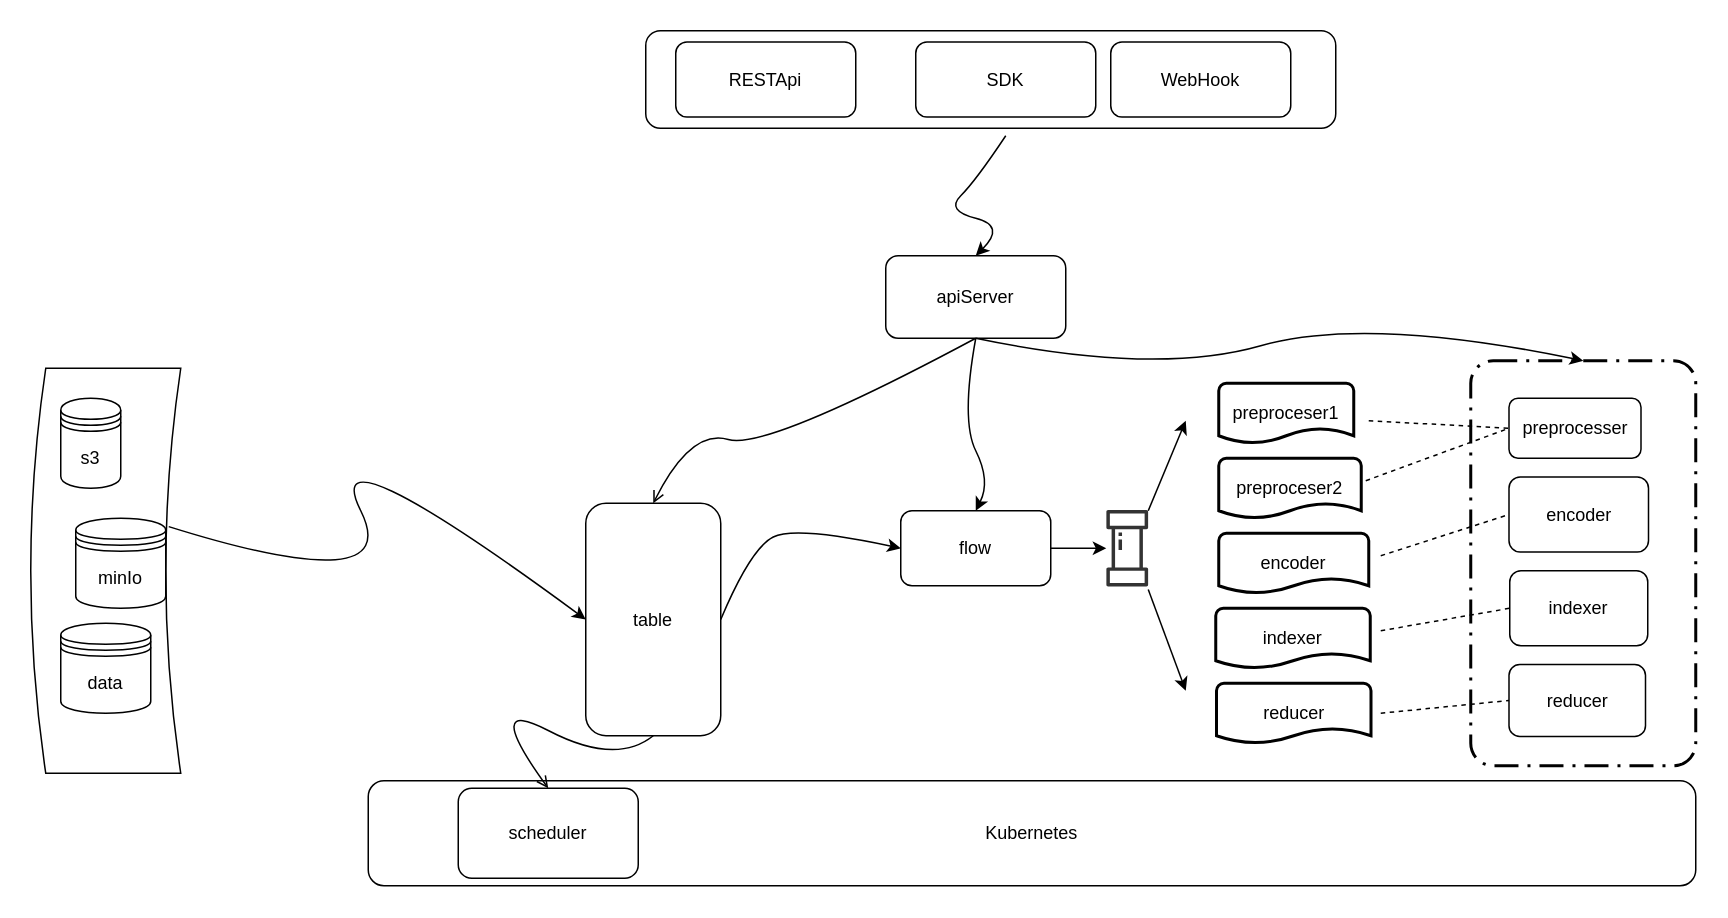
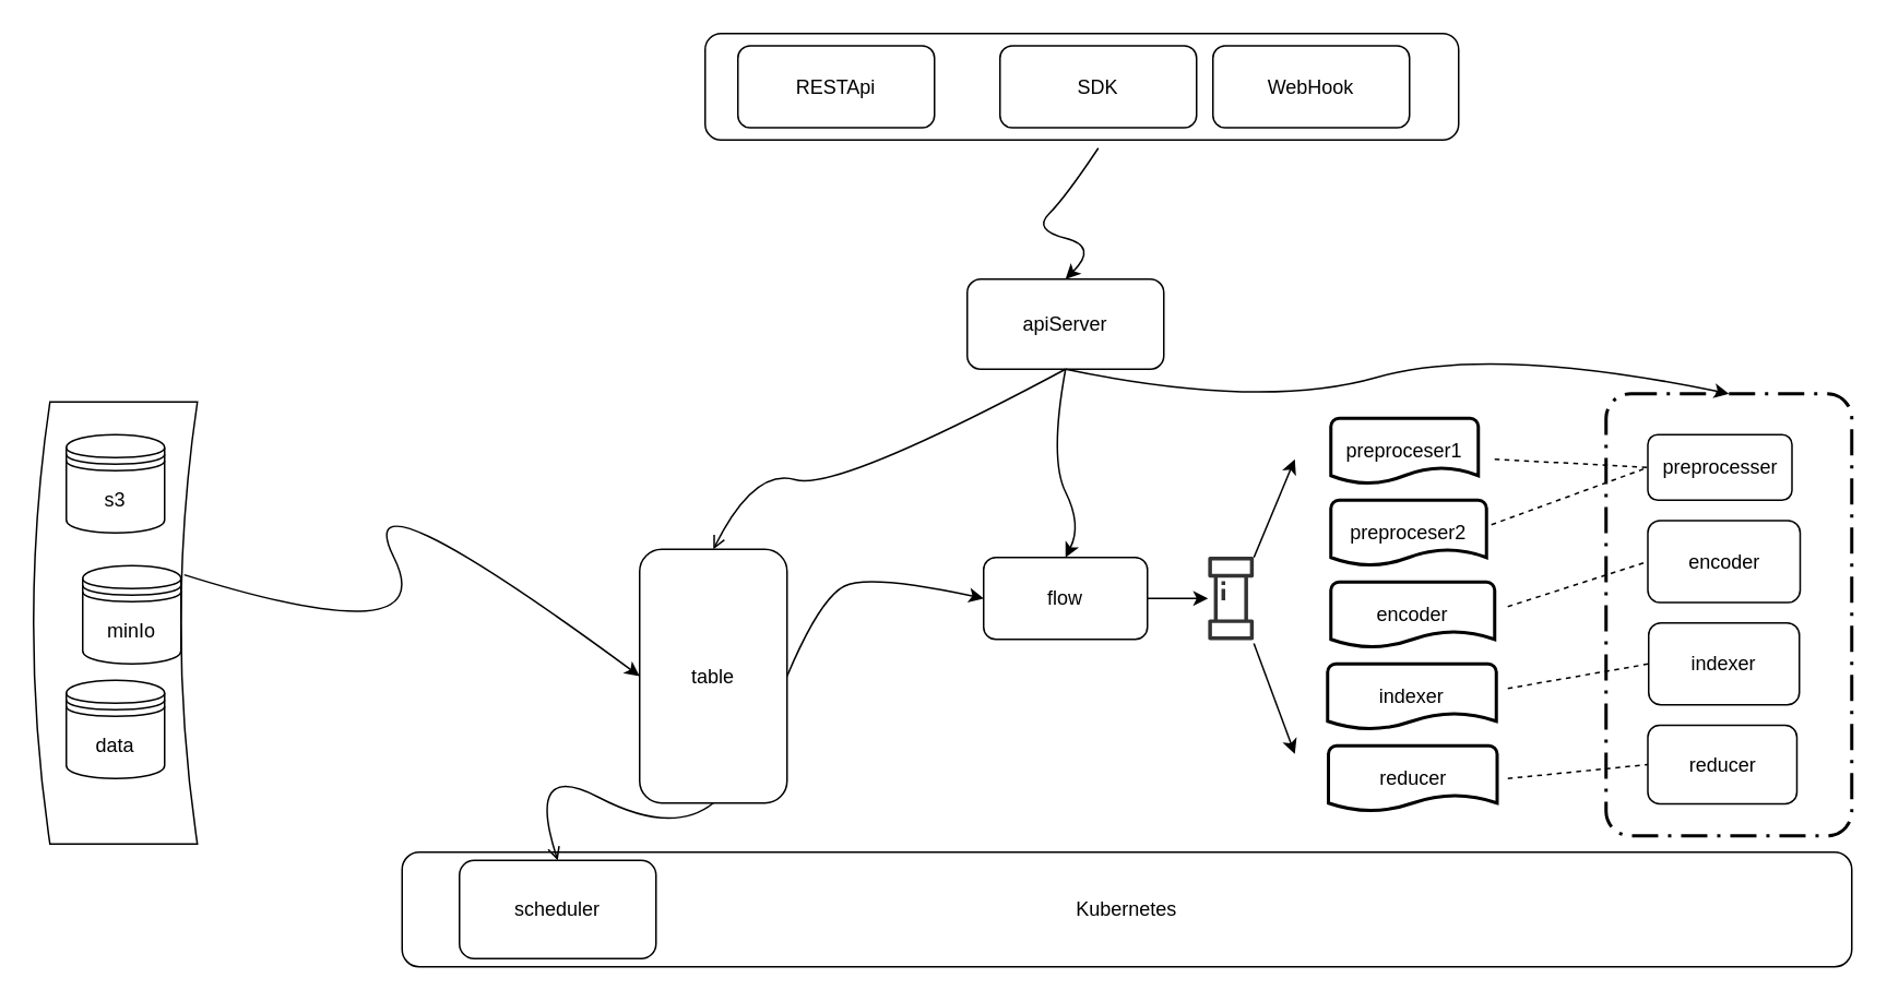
- <mxCell id="36" value="s3" style="shape=datastore;whiteSpace=wrap;html=1;fillColor=none;" vertex="1" parent="1"><mxGeometry x="40" y="265" width="40" height="60" as="geometry" /></mxCell>
+ <mxCell id="36" value="s3" style="shape=datastore;whiteSpace=wrap;html=1;fillColor=none;" vertex="1" parent="1"><mxGeometry x="40" y="265" width="60" height="60" as="geometry" /></mxCell>
- <mxCell id="33" value="scheduler" style="rounded=1;whiteSpace=wrap;html=1;fillColor=none;" vertex="1" parent="1"><mxGeometry x="305" y="525" width="120" height="60" as="geometry" /></mxCell>
+ <mxCell id="33" value="scheduler" style="rounded=1;whiteSpace=wrap;html=1;fillColor=none;" vertex="1" parent="1"><mxGeometry x="280" y="525" width="120" height="60" as="geometry" /></mxCell>
